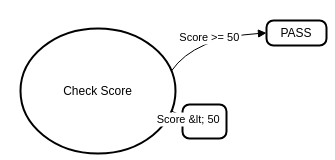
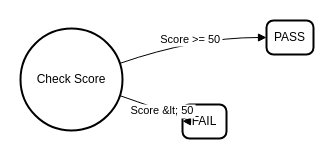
- <mxCell id="3" value="PASS" style="rounded=1;absoluteArcSize=1;arcSize=14;whiteSpace=wrap;strokeWidth=2;" vertex="1" parent="1"><mxGeometry x="266" y="20" width="60" height="25" as="geometry" /></mxCell>
+ <mxCell id="3" value="PASS" style="rounded=1;absoluteArcSize=1;arcSize=14;whiteSpace=wrap;strokeWidth=2;" vertex="1" parent="1"><mxGeometry x="266" width="47" height="34" as="geometry" y="20" /></mxCell>
- <mxCell id="2" value="Check Score" style="ellipse;aspect=fixed;strokeWidth=2;whiteSpace=wrap;" vertex="1" parent="1"><mxGeometry x="20" y="28" width="155" height="125" as="geometry" /></mxCell>
+ <mxCell id="2" value="Check Score" style="ellipse;aspect=fixed;strokeWidth=2;whiteSpace=wrap;" vertex="1" parent="1"><mxGeometry y="28" width="102" height="102" as="geometry" x="20" /></mxCell>
